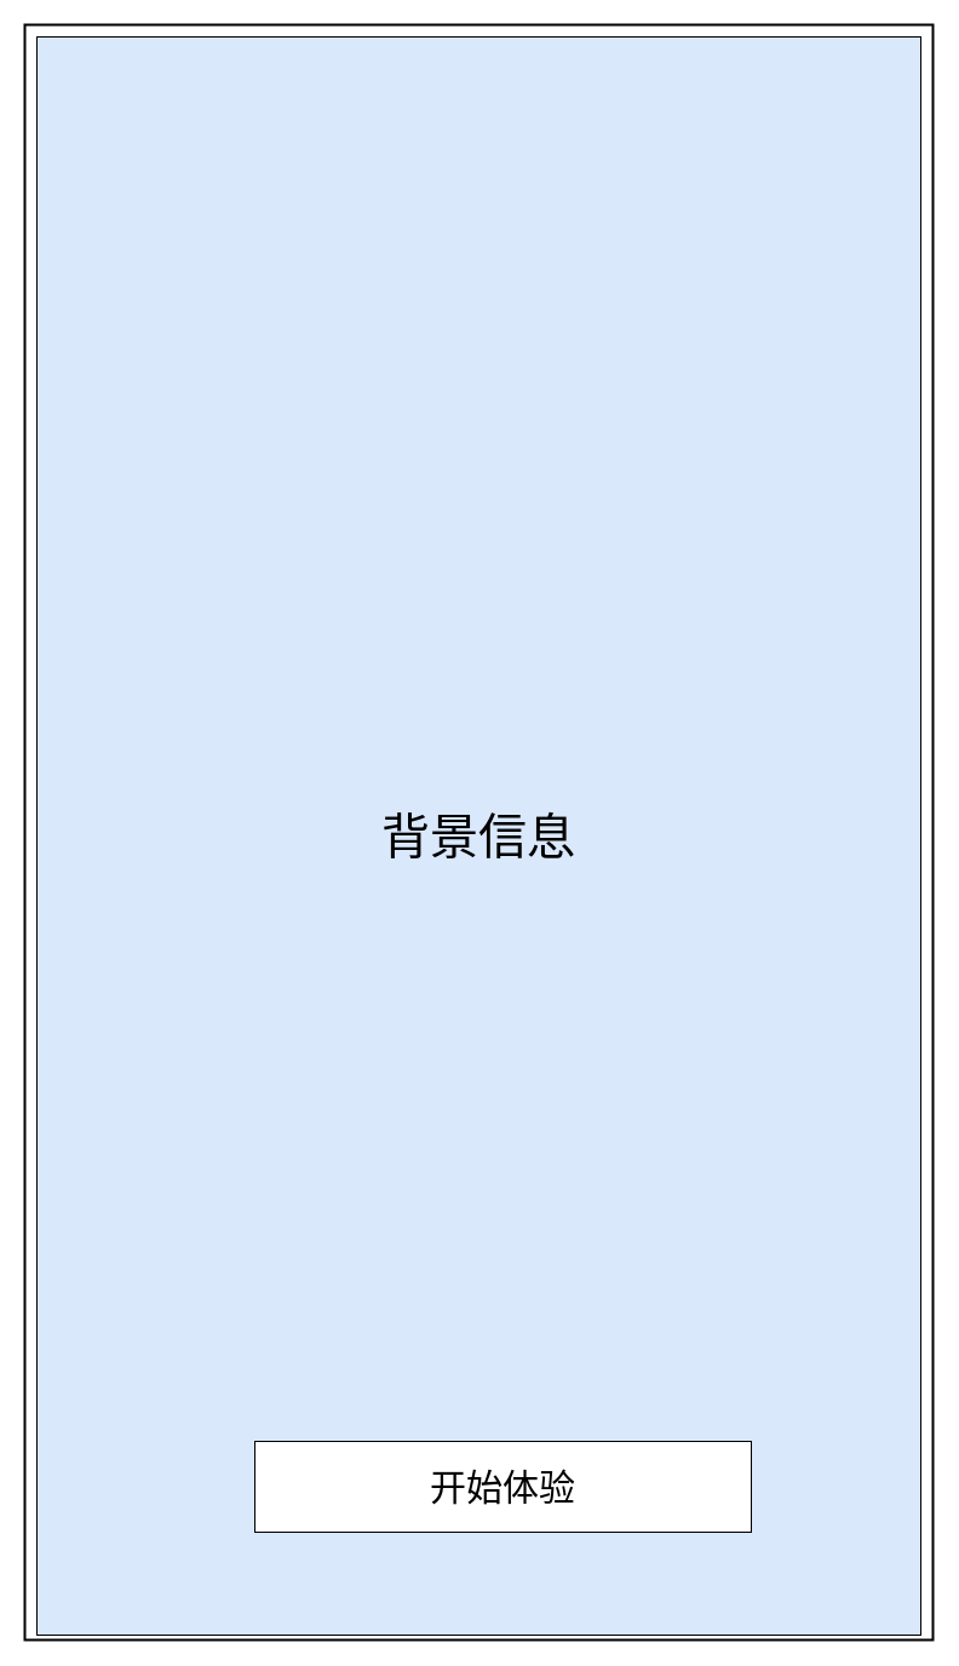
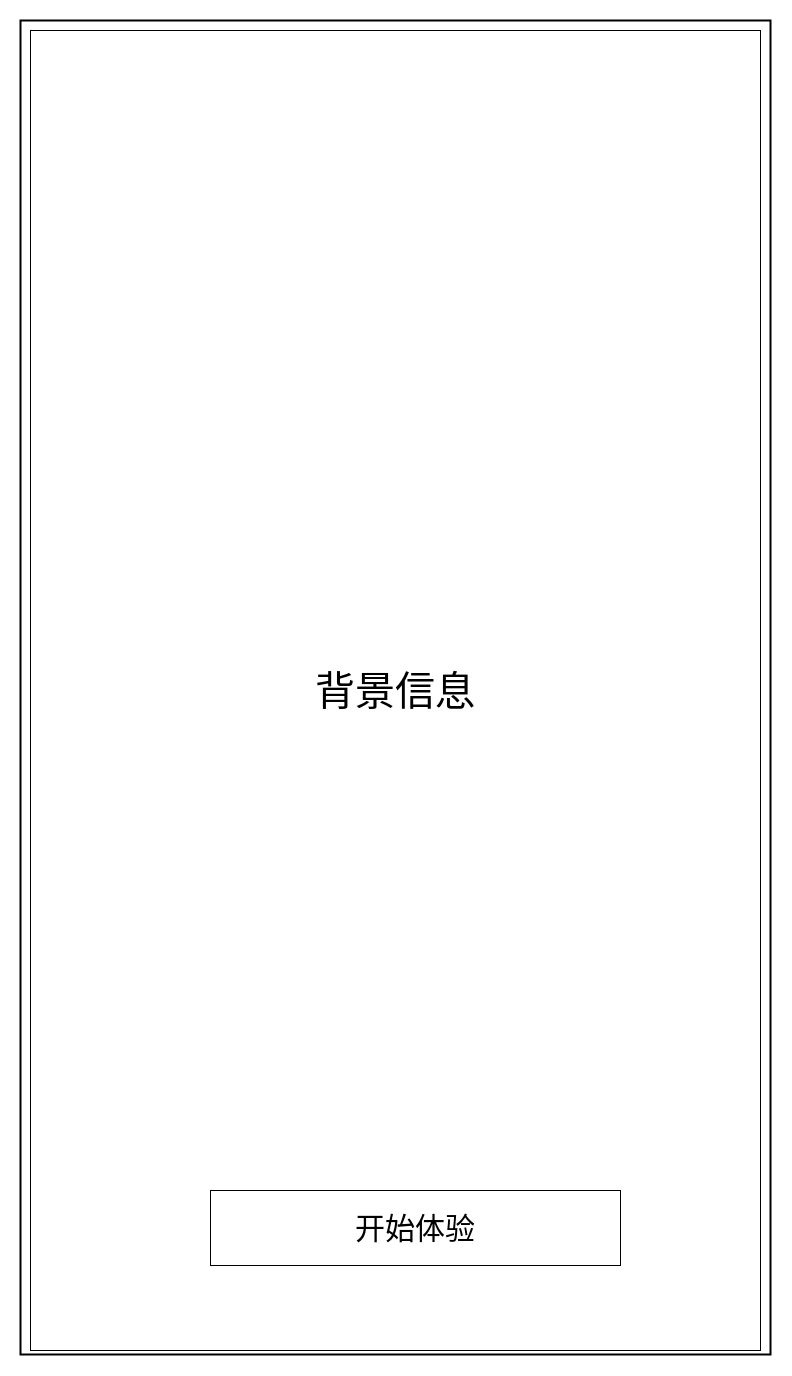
- <mxCell id="3" value="&lt;font style=&quot;font-size: 40px&quot;&gt;背景信息&lt;/font&gt;" style="rounded=1;whiteSpace=wrap;html=1;arcSize=0;fillColor=#dae8fc;" parent="1" vertex="1"><mxGeometry x="30" y="30" width="730" height="1320" as="geometry" /></mxCell>
+ <mxCell id="3" value="&lt;font style=&quot;font-size: 40px&quot;&gt;背景信息&lt;/font&gt;" style="rounded=1;whiteSpace=wrap;html=1;arcSize=0;" parent="1" vertex="1"><mxGeometry x="30" y="30" width="730" height="1320" as="geometry" /></mxCell>
